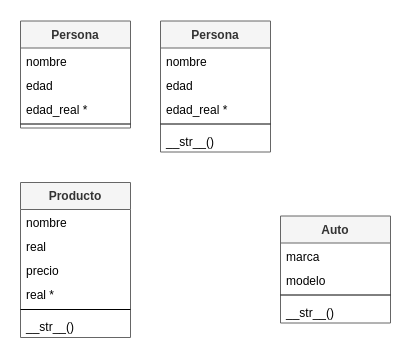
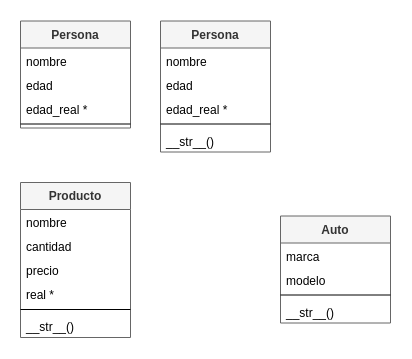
- <mxCell id="15" value="real&#10;" style="text;strokeColor=none;fillColor=none;align=left;verticalAlign=top;spacingLeft=4;spacingRight=4;overflow=hidden;rotatable=0;points=[[0,0.5],[1,0.5]];portConstraint=eastwest;" vertex="1" parent="13"><mxGeometry y="51" width="110" height="24" as="geometry" /></mxCell>
+ <mxCell id="15" value="cantidad&#10;" style="text;strokeColor=none;fillColor=none;align=left;verticalAlign=top;spacingLeft=4;spacingRight=4;overflow=hidden;rotatable=0;points=[[0,0.5],[1,0.5]];portConstraint=eastwest;" vertex="1" parent="13"><mxGeometry y="51" width="110" height="24" as="geometry" /></mxCell>
